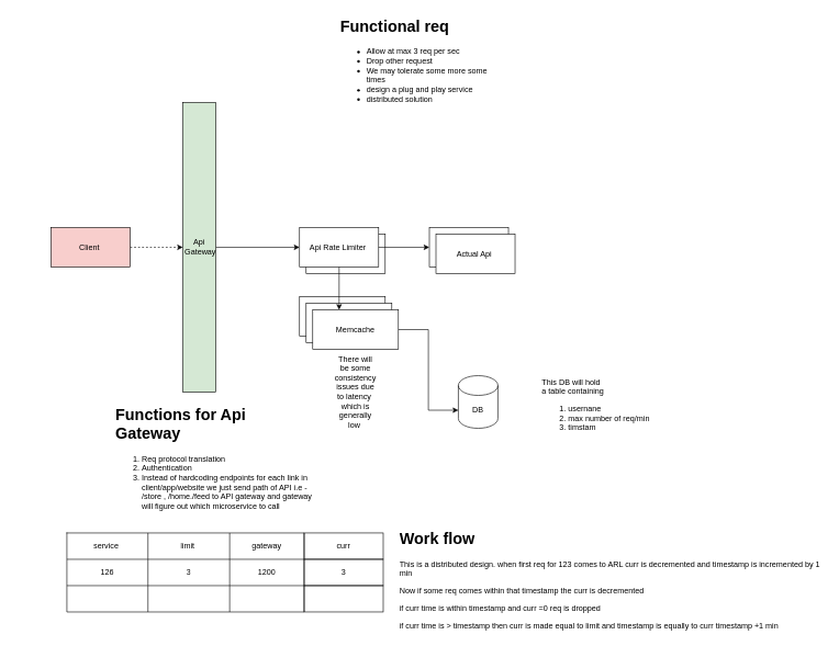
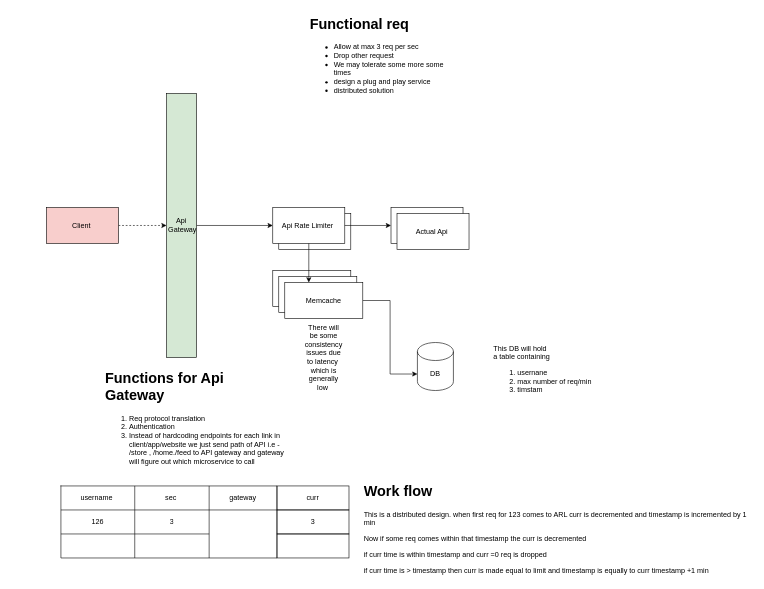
- <mxCell id="20" value="service&amp;nbsp;" style="shape=partialRectangle;html=1;whiteSpace=wrap;connectable=0;fillColor=none;top=0;left=0;bottom=0;right=0;overflow=hidden;pointerEvents=1;" parent="19" vertex="1"><mxGeometry width="123" height="40" as="geometry"><mxRectangle width="123" height="40" as="alternateBounds" /></mxGeometry></mxCell>
+ <mxCell id="20" value="username&amp;nbsp;" style="shape=partialRectangle;html=1;whiteSpace=wrap;connectable=0;fillColor=none;top=0;left=0;bottom=0;right=0;overflow=hidden;pointerEvents=1;" parent="19" vertex="1"><mxGeometry width="123" height="40" as="geometry"><mxRectangle width="123" height="40" as="alternateBounds" /></mxGeometry></mxCell>
- <mxCell id="21" value="limit&amp;nbsp;" style="shape=partialRectangle;html=1;whiteSpace=wrap;connectable=0;fillColor=none;top=0;left=0;bottom=0;right=0;overflow=hidden;pointerEvents=1;" parent="19" vertex="1"><mxGeometry x="123" width="124" height="40" as="geometry"><mxRectangle width="124" height="40" as="alternateBounds" /></mxGeometry></mxCell>
+ <mxCell id="21" value="sec&amp;nbsp;" style="shape=partialRectangle;html=1;whiteSpace=wrap;connectable=0;fillColor=none;top=0;left=0;bottom=0;right=0;overflow=hidden;pointerEvents=1;" parent="19" vertex="1"><mxGeometry x="123" width="124" height="40" as="geometry"><mxRectangle width="124" height="40" as="alternateBounds" /></mxGeometry></mxCell>
- <mxCell id="26" value="1200" style="shape=partialRectangle;html=1;whiteSpace=wrap;connectable=0;fillColor=none;top=0;left=0;bottom=0;right=0;overflow=hidden;pointerEvents=1;" parent="23" vertex="1"><mxGeometry x="247" width="113" height="40" as="geometry"><mxRectangle width="113" height="40" as="alternateBounds" /></mxGeometry></mxCell>
